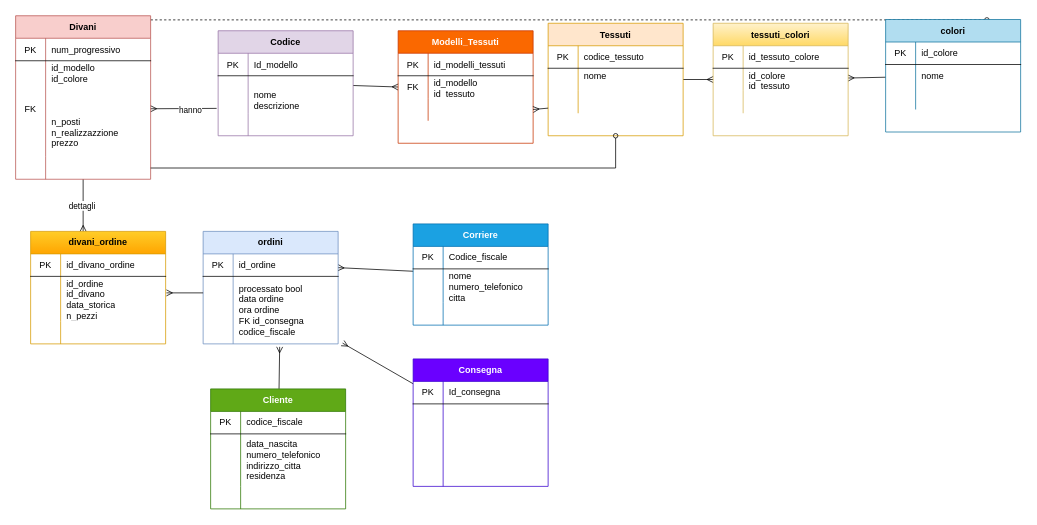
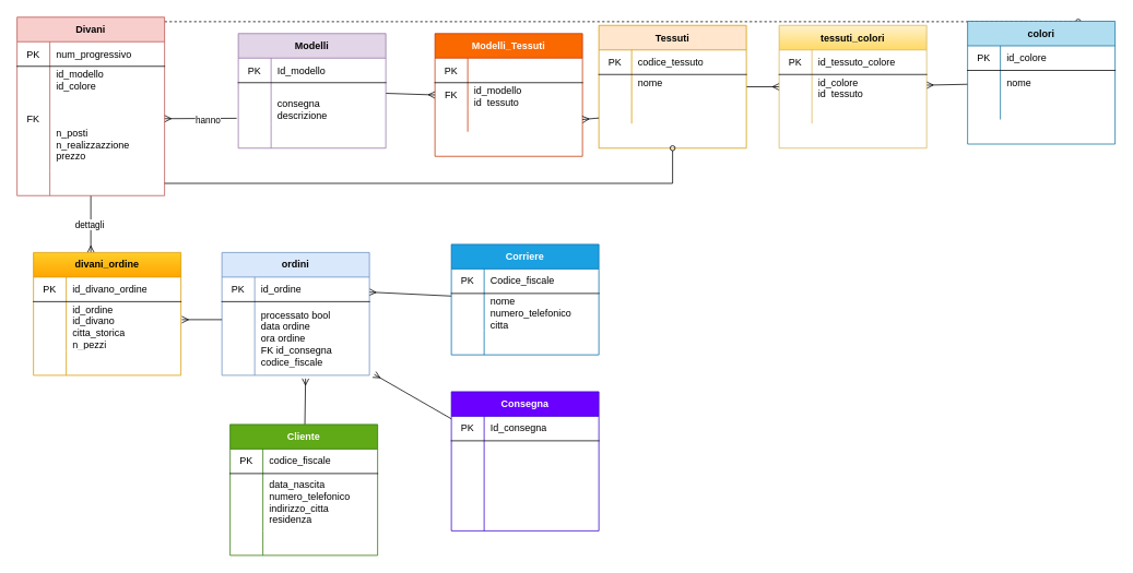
- <mxCell id="3" value="&lt;font style=&quot;vertical-align: inherit&quot;&gt;&lt;font style=&quot;vertical-align: inherit&quot;&gt;Codice&lt;/font&gt;&lt;/font&gt;" style="shape=table;html=1;whiteSpace=wrap;startSize=30;container=1;collapsible=0;childLayout=tableLayout;fixedRows=1;rowLines=0;fontStyle=1;align=center;fillColor=#e1d5e7;strokeColor=#9673a6;" parent="1" vertex="1"><mxGeometry x="290" y="40.5" width="180" height="140" as="geometry" /></mxCell>
+ <mxCell id="3" value="&lt;font style=&quot;vertical-align: inherit&quot;&gt;&lt;font style=&quot;vertical-align: inherit&quot;&gt;Modelli&lt;/font&gt;&lt;/font&gt;" style="shape=table;html=1;whiteSpace=wrap;startSize=30;container=1;collapsible=0;childLayout=tableLayout;fixedRows=1;rowLines=0;fontStyle=1;align=center;fillColor=#e1d5e7;strokeColor=#9673a6;" parent="1" vertex="1"><mxGeometry x="290" y="40.5" width="180" height="140" as="geometry" /></mxCell>
- <mxCell id="80" value="&lt;font style=&quot;vertical-align: inherit&quot;&gt;&lt;font style=&quot;vertical-align: inherit&quot;&gt;id_modelli_tessuti&lt;/font&gt;&lt;/font&gt;" style="shape=partialRectangle;html=1;whiteSpace=wrap;connectable=0;fillColor=none;top=0;left=0;bottom=0;right=0;align=left;spacingLeft=6;overflow=hidden;" vertex="1" parent="78"><mxGeometry x="40" width="140" height="30" as="geometry" /></mxCell>
- <mxCell id="9" value="&lt;font style=&quot;vertical-align: inherit&quot;&gt;&lt;font style=&quot;vertical-align: inherit&quot;&gt;&lt;font style=&quot;vertical-align: inherit&quot;&gt;&lt;font style=&quot;vertical-align: inherit&quot;&gt;&amp;nbsp;&lt;/font&gt;&lt;/font&gt;&lt;br&gt;&lt;font style=&quot;vertical-align: inherit&quot;&gt;&lt;font style=&quot;vertical-align: inherit&quot;&gt;nome&amp;nbsp; &lt;/font&gt;&lt;/font&gt;&lt;br&gt;&lt;font style=&quot;vertical-align: inherit&quot;&gt;&lt;font style=&quot;vertical-align: inherit&quot;&gt;descrizione&lt;/font&gt;&lt;/font&gt;&lt;br&gt;&lt;/font&gt;&lt;/font&gt;" style="shape=partialRectangle;html=1;whiteSpace=wrap;connectable=0;fillColor=none;top=0;left=0;bottom=0;right=0;align=left;spacingLeft=6;overflow=hidden;" parent="7" vertex="1"><mxGeometry x="40" width="140" height="50" as="geometry" /></mxCell>
+ <mxCell id="9" value="&lt;font style=&quot;vertical-align: inherit&quot;&gt;&lt;font style=&quot;vertical-align: inherit&quot;&gt;&lt;font style=&quot;vertical-align: inherit&quot;&gt;&lt;font style=&quot;vertical-align: inherit&quot;&gt;&amp;nbsp;&lt;/font&gt;&lt;/font&gt;&lt;br&gt;&lt;font style=&quot;vertical-align: inherit&quot;&gt;&lt;font style=&quot;vertical-align: inherit&quot;&gt;consegna&amp;nbsp; &lt;/font&gt;&lt;/font&gt;&lt;br&gt;&lt;font style=&quot;vertical-align: inherit&quot;&gt;&lt;font style=&quot;vertical-align: inherit&quot;&gt;descrizione&lt;/font&gt;&lt;/font&gt;&lt;br&gt;&lt;/font&gt;&lt;/font&gt;" style="shape=partialRectangle;html=1;whiteSpace=wrap;connectable=0;fillColor=none;top=0;left=0;bottom=0;right=0;align=left;spacingLeft=6;overflow=hidden;" parent="7" vertex="1"><mxGeometry x="40" width="140" height="50" as="geometry" /></mxCell>
- <mxCell id="115" value="id_ordine&lt;br&gt;id_divano&lt;br&gt;data_storica&lt;br&gt;n_pezzi" style="shape=partialRectangle;html=1;whiteSpace=wrap;connectable=0;fillColor=none;top=0;left=0;bottom=0;right=0;align=left;spacingLeft=6;overflow=hidden;" vertex="1" parent="113"><mxGeometry x="40" width="140" height="60" as="geometry" /></mxCell>
+ <mxCell id="115" value="id_ordine&lt;br&gt;id_divano&lt;br&gt;citta_storica&lt;br&gt;n_pezzi" style="shape=partialRectangle;html=1;whiteSpace=wrap;connectable=0;fillColor=none;top=0;left=0;bottom=0;right=0;align=left;spacingLeft=6;overflow=hidden;" vertex="1" parent="113"><mxGeometry x="40" width="140" height="60" as="geometry" /></mxCell>
